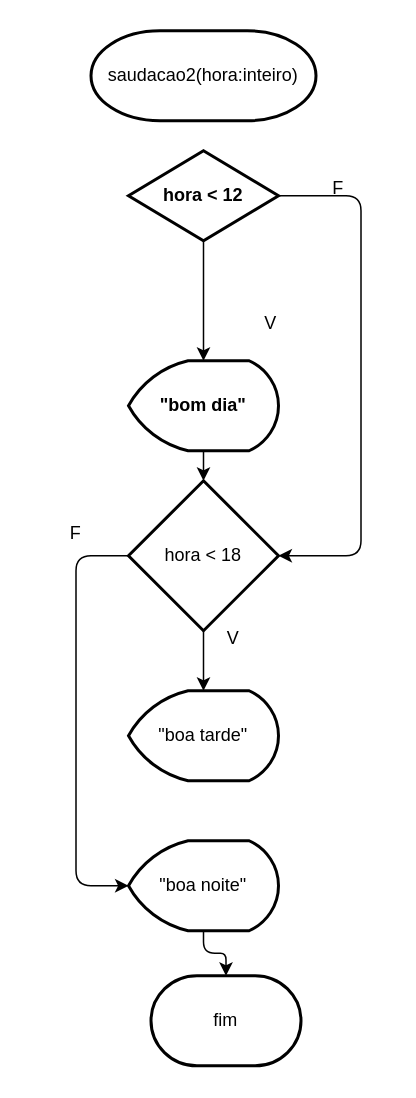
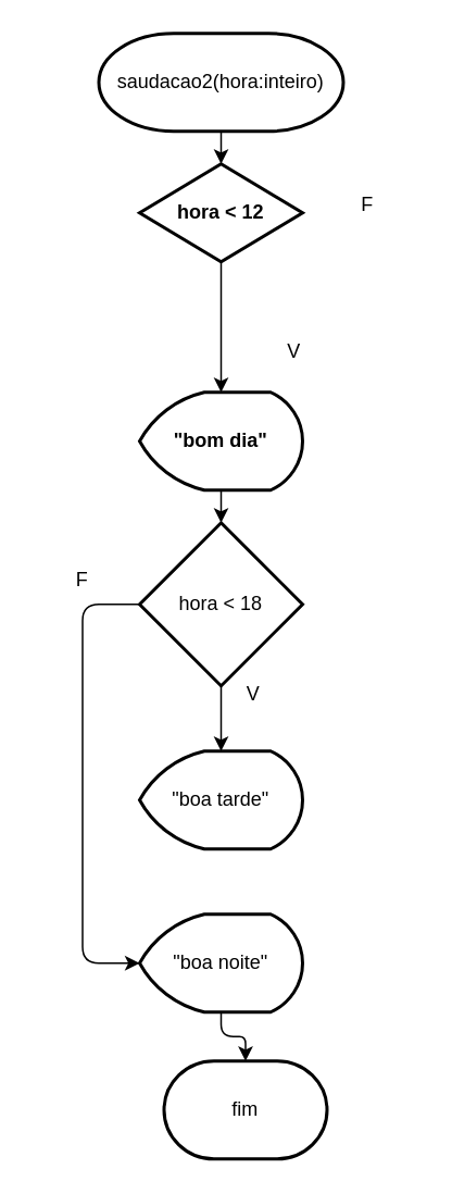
+ <mxCell id="2" style="edgeStyle=none;html=1;exitX=0.5;exitY=1;exitDx=0;exitDy=0;exitPerimeter=0;entryX=0.5;entryY=0;entryDx=0;entryDy=0;entryPerimeter=0;fontStyle=1" edge="1" parent="1" source="3" target="6"><mxGeometry relative="1" as="geometry" /></mxCell>
- <mxCell id="5" style="edgeStyle=elbowEdgeStyle;html=1;exitX=1;exitY=0.5;exitDx=0;exitDy=0;exitPerimeter=0;entryX=1;entryY=0.5;entryDx=0;entryDy=0;entryPerimeter=0;" edge="1" parent="1" source="6" target="11"><mxGeometry relative="1" as="geometry"><Array as="points"><mxPoint x="240" y="260" /></Array></mxGeometry></mxCell>
